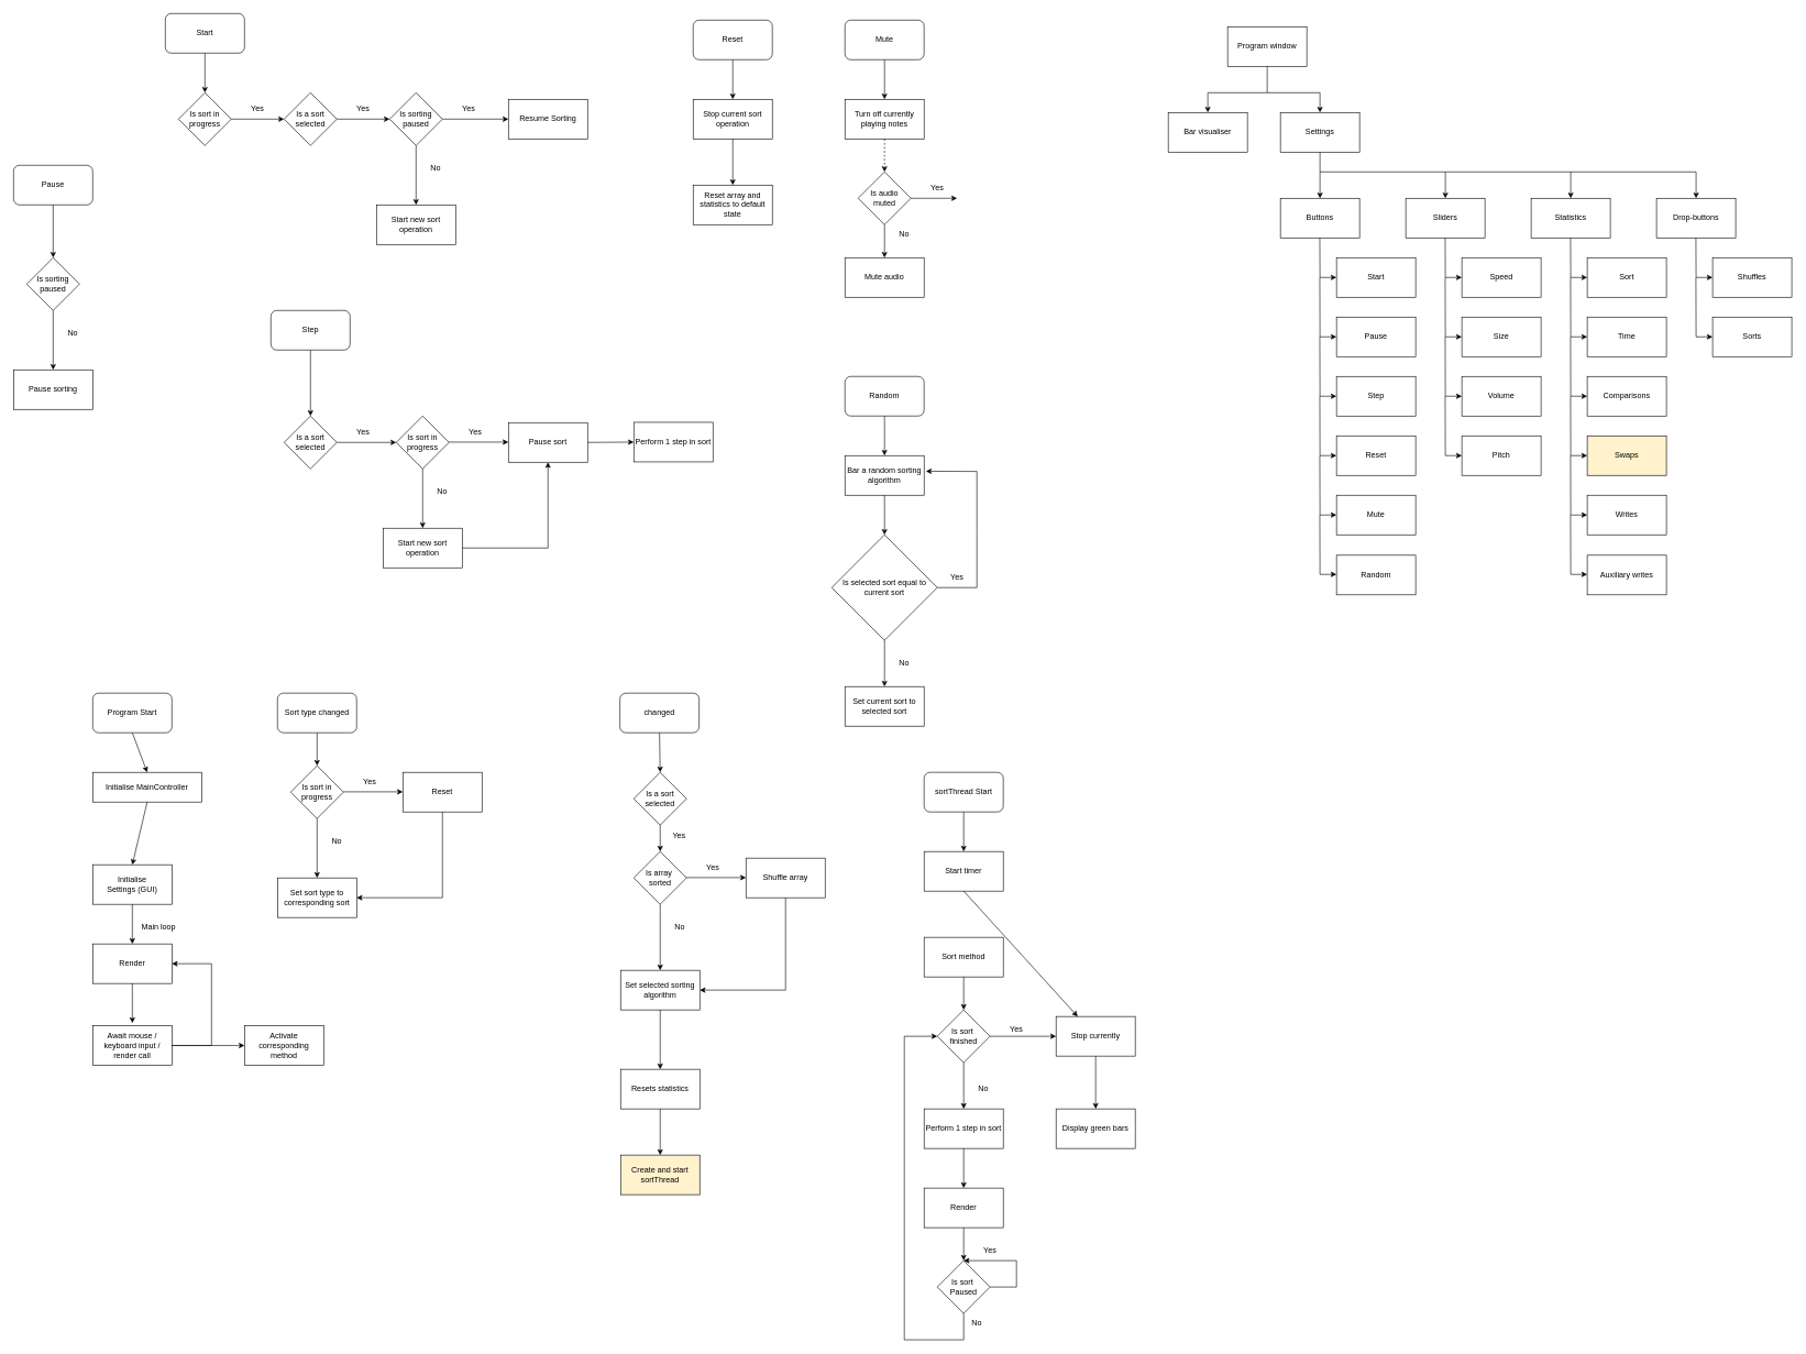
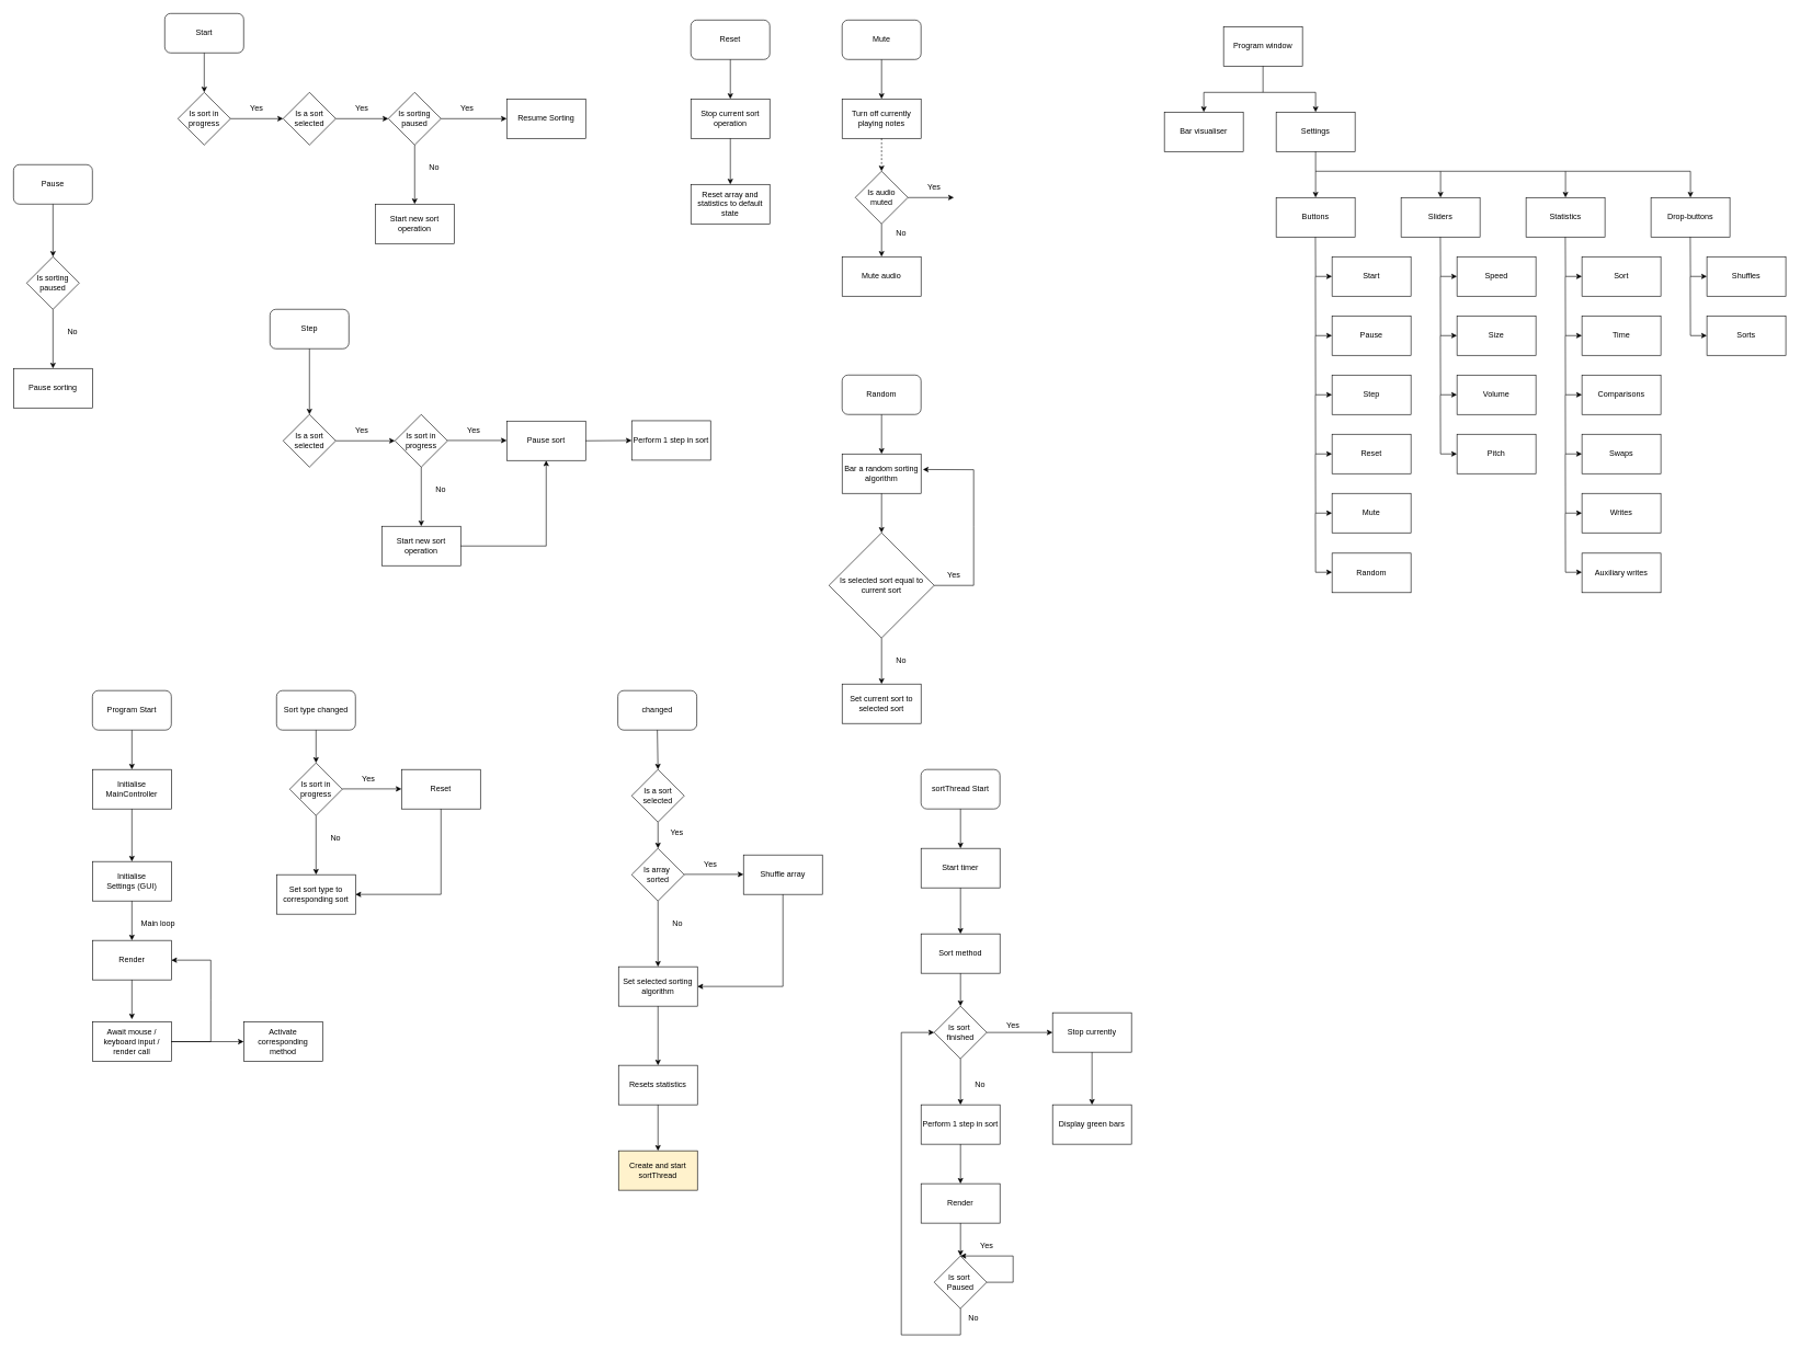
- <mxCell id="155" value="Swaps" style="rounded=0;whiteSpace=wrap;html=1;fillColor=#fff2cc;" parent="1" vertex="1"><mxGeometry x="2405" y="660" width="120" height="60" as="geometry" /></mxCell>
+ <mxCell id="155" value="Swaps" style="rounded=0;whiteSpace=wrap;html=1;" parent="1" vertex="1"><mxGeometry x="2405" y="660" width="120" height="60" as="geometry" /></mxCell>
- <mxCell id="64" value="Initialise MainController" style="rounded=0;whiteSpace=wrap;html=1;" parent="1" vertex="1"><mxGeometry x="140" y="1170" width="165" height="45" as="geometry" /></mxCell>
+ <mxCell id="64" value="Initialise MainController" style="rounded=0;whiteSpace=wrap;html=1;" parent="1" vertex="1"><mxGeometry x="140" y="1170" width="120" height="60" as="geometry" /></mxCell>
- <mxCell id="119" value="" style="endArrow=classic;html=1;rounded=0;exitX=0.5;exitY=1;exitDx=0;exitDy=0;" parent="1" source="100" target="107" edge="1"><mxGeometry width="50" height="50" relative="1" as="geometry"><mxPoint x="1480" y="1250" as="sourcePoint" /><mxPoint x="1480" y="1310" as="targetPoint" /></mxGeometry></mxCell>
+ <mxCell id="119" value="" style="endArrow=classic;html=1;rounded=0;exitX=0.5;exitY=1;exitDx=0;exitDy=0;entryX=0.5;entryY=0;entryDx=0;entryDy=0;" parent="1" source="100" target="102" edge="1"><mxGeometry width="50" height="50" relative="1" as="geometry"><mxPoint x="1480" y="1250" as="sourcePoint" /><mxPoint x="1480" y="1310" as="targetPoint" /></mxGeometry></mxCell>
